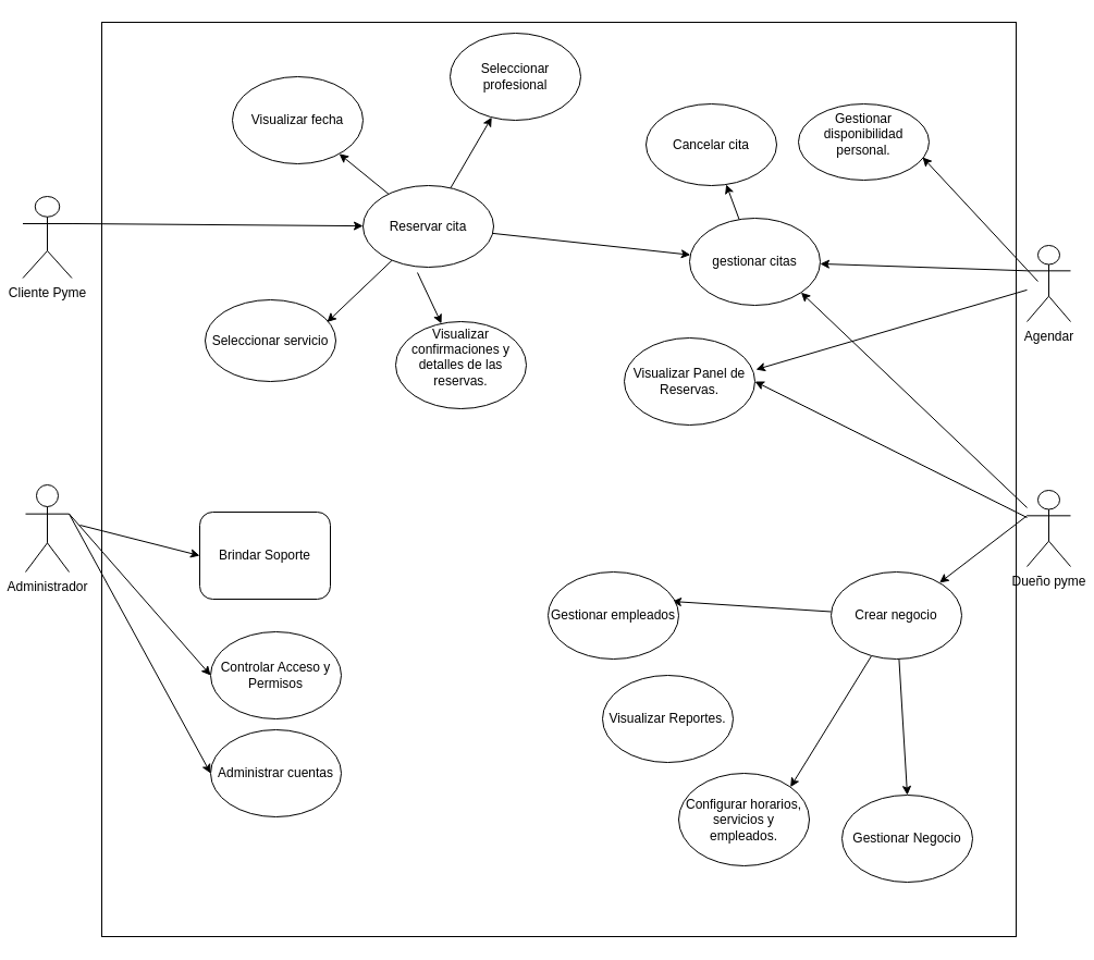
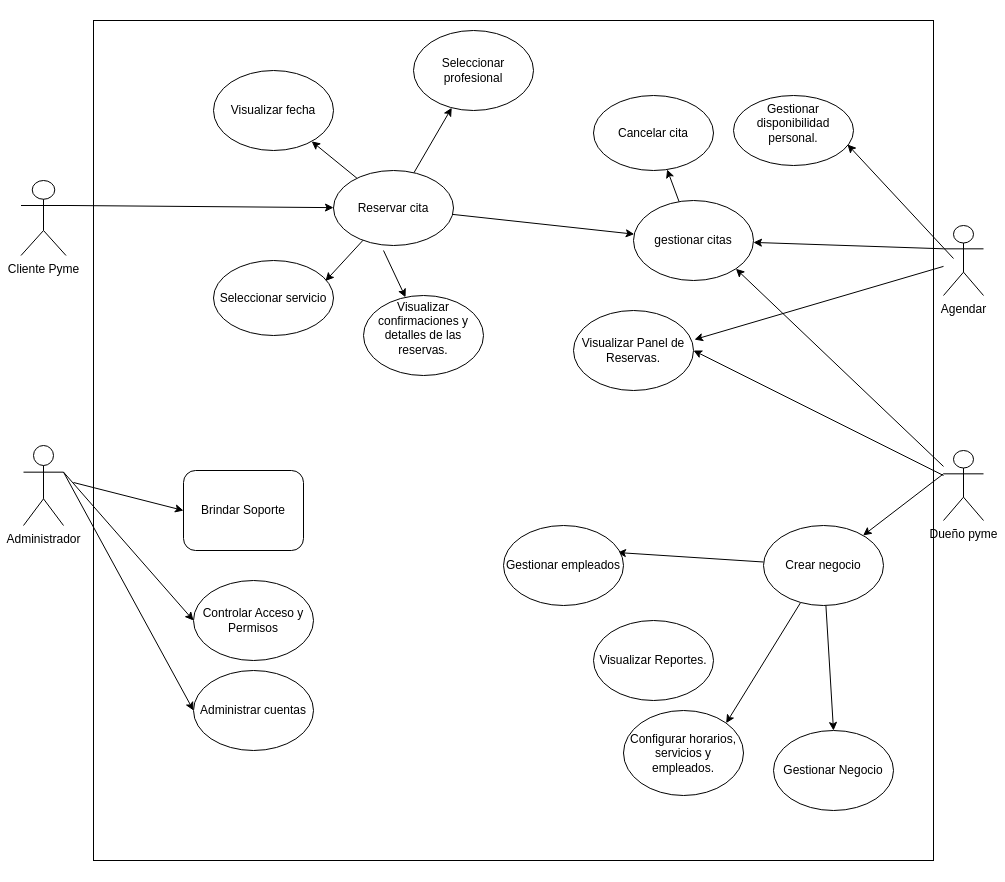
- <mxCell id="20" value="Seleccionar servicio" style="ellipse;whiteSpace=wrap;html=1;" parent="1" vertex="1"><mxGeometry x="188" y="275" width="120" height="75" as="geometry" /></mxCell>
+ <mxCell id="20" value="Seleccionar servicio" style="ellipse;whiteSpace=wrap;html=1;" parent="1" vertex="1"><mxGeometry x="213" y="260" width="120" height="75" as="geometry" /></mxCell>
- <mxCell id="33" value="Visualizar Reportes." style="ellipse;whiteSpace=wrap;html=1;" vertex="1" parent="1"><mxGeometry x="553" y="620" width="120" height="80" as="geometry" /></mxCell>
+ <mxCell id="33" value="Visualizar Reportes." style="ellipse;whiteSpace=wrap;html=1;" vertex="1" parent="1"><mxGeometry x="593" y="620" width="120" height="80" as="geometry" /></mxCell>
